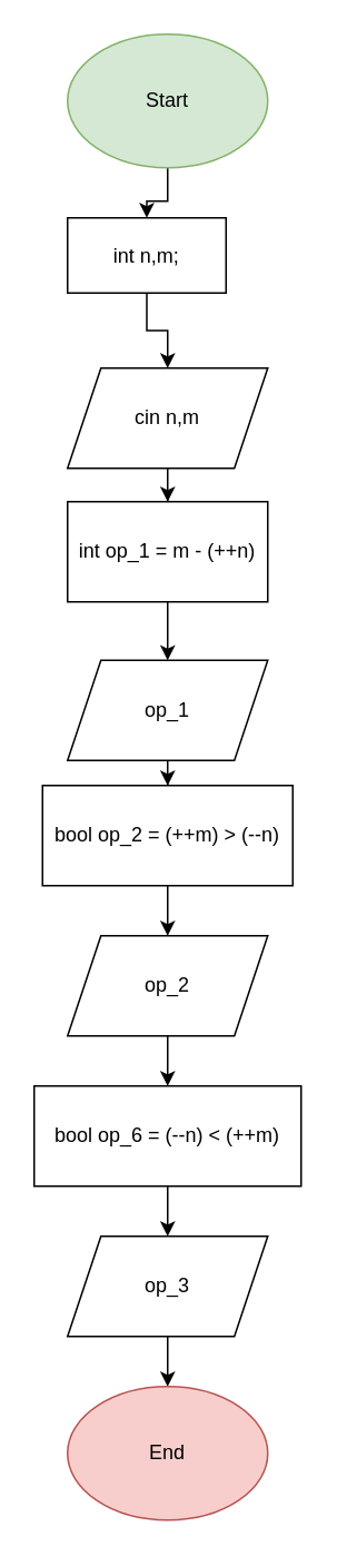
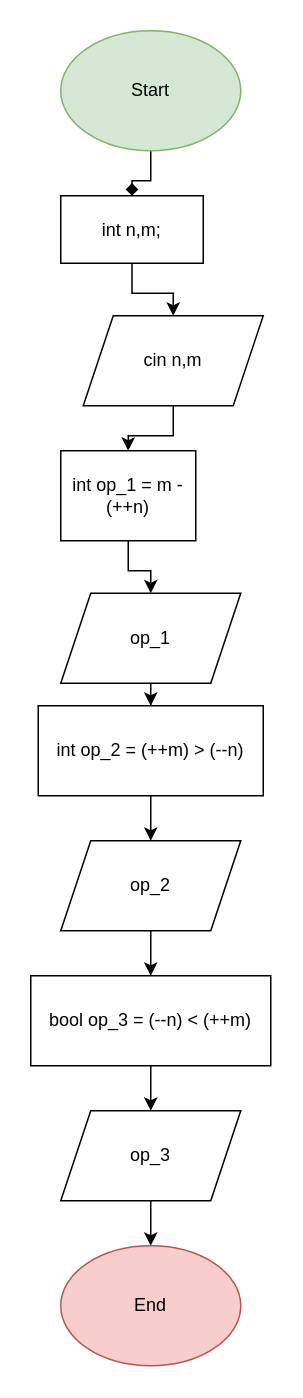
- <mxCell id="2" style="edgeStyle=orthogonalEdgeStyle;rounded=0;orthogonalLoop=1;jettySize=auto;html=1;entryX=0.5;entryY=0;entryDx=0;entryDy=0;" edge="1" parent="1" source="3" target="5"><mxGeometry relative="1" as="geometry" /></mxCell>
+ <mxCell id="2" style="edgeStyle=orthogonalEdgeStyle;rounded=0;orthogonalLoop=1;jettySize=auto;html=1;entryX=0.5;entryY=0;entryDx=0;entryDy=0;endArrow=diamond;" edge="1" parent="1" source="3" target="5"><mxGeometry relative="1" as="geometry" /></mxCell>
- <mxCell id="7" value="cin n,m" style="shape=parallelogram;perimeter=parallelogramPerimeter;whiteSpace=wrap;html=1;fixedSize=1;" vertex="1" parent="1"><mxGeometry x="40" y="220" width="120" height="60" as="geometry" /></mxCell>
+ <mxCell id="7" value="cin n,m" style="shape=parallelogram;perimeter=parallelogramPerimeter;whiteSpace=wrap;html=1;fixedSize=1;" vertex="1" parent="1"><mxGeometry x="55" y="210" width="120" height="60" as="geometry" /></mxCell>
- <mxCell id="9" value="int op_1 = m - (++n)" style="rounded=0;whiteSpace=wrap;html=1;" vertex="1" parent="1"><mxGeometry x="40" y="300" width="120" height="60" as="geometry" /></mxCell>
+ <mxCell id="9" value="int op_1 = m - (++n)" style="rounded=0;whiteSpace=wrap;html=1;" vertex="1" parent="1"><mxGeometry x="40" y="300" width="90" height="60" as="geometry" /></mxCell>
- <mxCell id="13" value="bool op_2 = (++m) &amp;gt; (--n)" style="rounded=0;whiteSpace=wrap;html=1;" vertex="1" parent="1"><mxGeometry x="25" y="470" width="150" height="60" as="geometry" /></mxCell>
+ <mxCell id="13" value="int op_2 = (++m) &amp;gt; (--n)" style="rounded=0;whiteSpace=wrap;html=1;" vertex="1" parent="1"><mxGeometry x="25" y="470" width="150" height="60" as="geometry" /></mxCell>
- <mxCell id="17" value="bool op_6 = (--n) &amp;lt; (++m)" style="rounded=0;whiteSpace=wrap;html=1;" vertex="1" parent="1"><mxGeometry x="20" y="650" width="160" height="60" as="geometry" /></mxCell>
+ <mxCell id="17" value="bool op_3 = (--n) &amp;lt; (++m)" style="rounded=0;whiteSpace=wrap;html=1;" vertex="1" parent="1"><mxGeometry x="20" y="650" width="160" height="60" as="geometry" /></mxCell>
